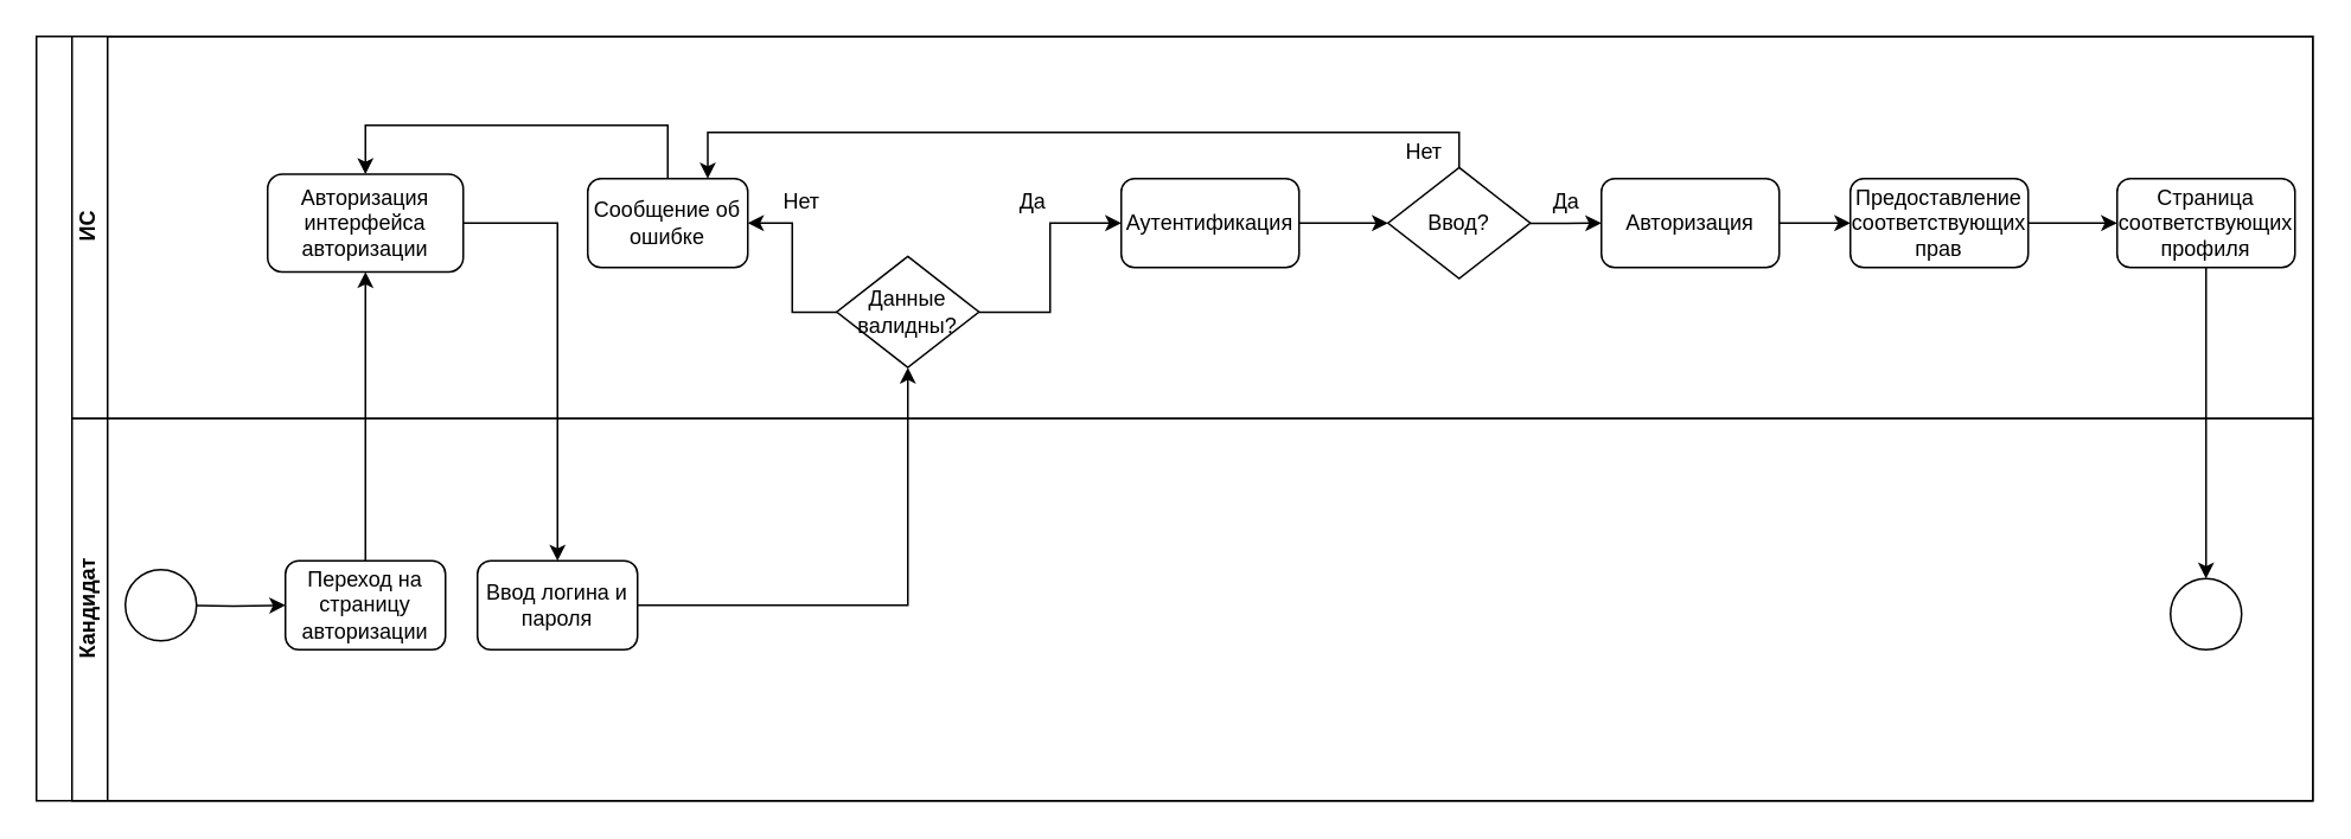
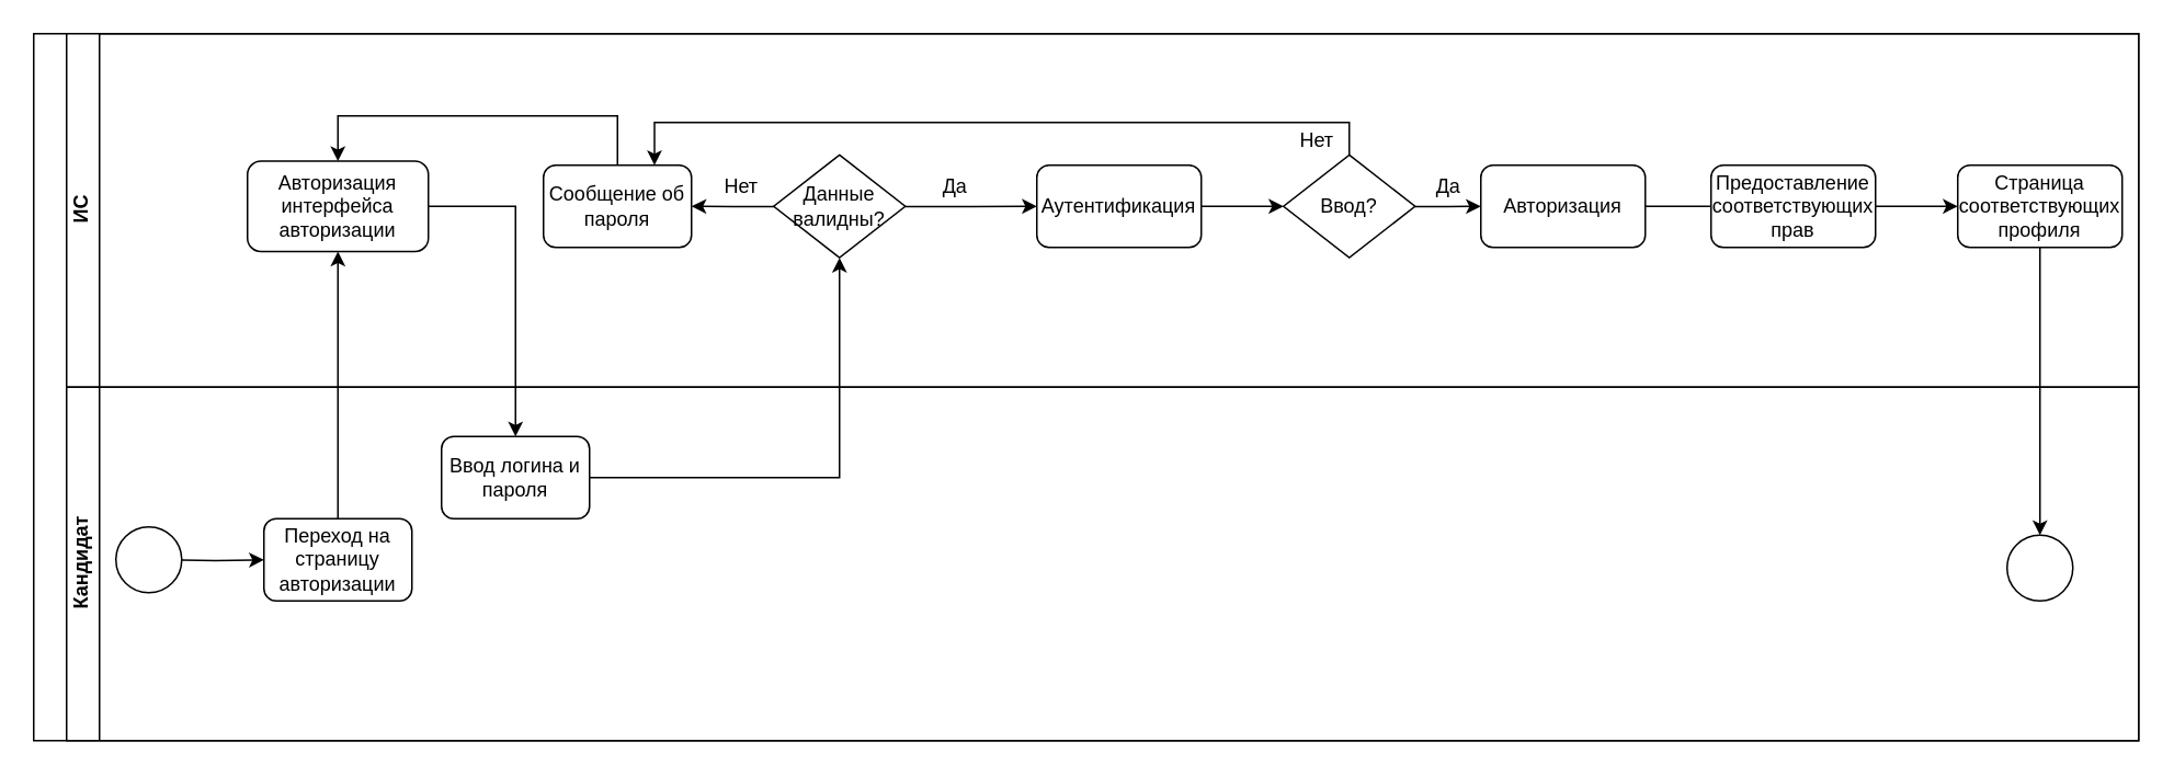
- <mxCell id="12" value="Сообщение об ошибке" style="rounded=1;whiteSpace=wrap;html=1;" vertex="1" parent="7"><mxGeometry x="290" y="80" width="90" height="50" as="geometry" /></mxCell>
+ <mxCell id="12" value="Сообщение об пароля" style="rounded=1;whiteSpace=wrap;html=1;" vertex="1" parent="7"><mxGeometry x="290" y="80" width="90" height="50" as="geometry" /></mxCell>
- <mxCell id="21" value="" style="edgeStyle=orthogonalEdgeStyle;rounded=0;orthogonalLoop=1;jettySize=auto;html=1;" edge="1" parent="7" source="25" target="16"><mxGeometry relative="1" as="geometry" /></mxCell>
+ <mxCell id="21" value="" style="edgeStyle=orthogonalEdgeStyle;rounded=0;orthogonalLoop=1;jettySize=auto;html=1;endArrow=none;" edge="1" parent="7" source="25" target="16"><mxGeometry relative="1" as="geometry" /></mxCell>
- <mxCell id="10" value="Данные валидны?" style="rhombus;whiteSpace=wrap;html=1;" vertex="1" parent="7"><mxGeometry x="430" y="123.75" width="80" height="62.5" as="geometry" /></mxCell>
+ <mxCell id="10" value="Данные валидны?" style="rhombus;whiteSpace=wrap;html=1;" vertex="1" parent="7"><mxGeometry x="430" y="73.75" width="80" height="62.5" as="geometry" /></mxCell>
- <mxCell id="31" value="Ввод логина и пароля" style="rounded=1;whiteSpace=wrap;html=1;" vertex="1" parent="28"><mxGeometry x="228" y="80" width="90" height="50" as="geometry" /></mxCell>
+ <mxCell id="31" value="Ввод логина и пароля" style="rounded=1;whiteSpace=wrap;html=1;" vertex="1" parent="28"><mxGeometry x="228" y="30" width="90" height="50" as="geometry" /></mxCell>
